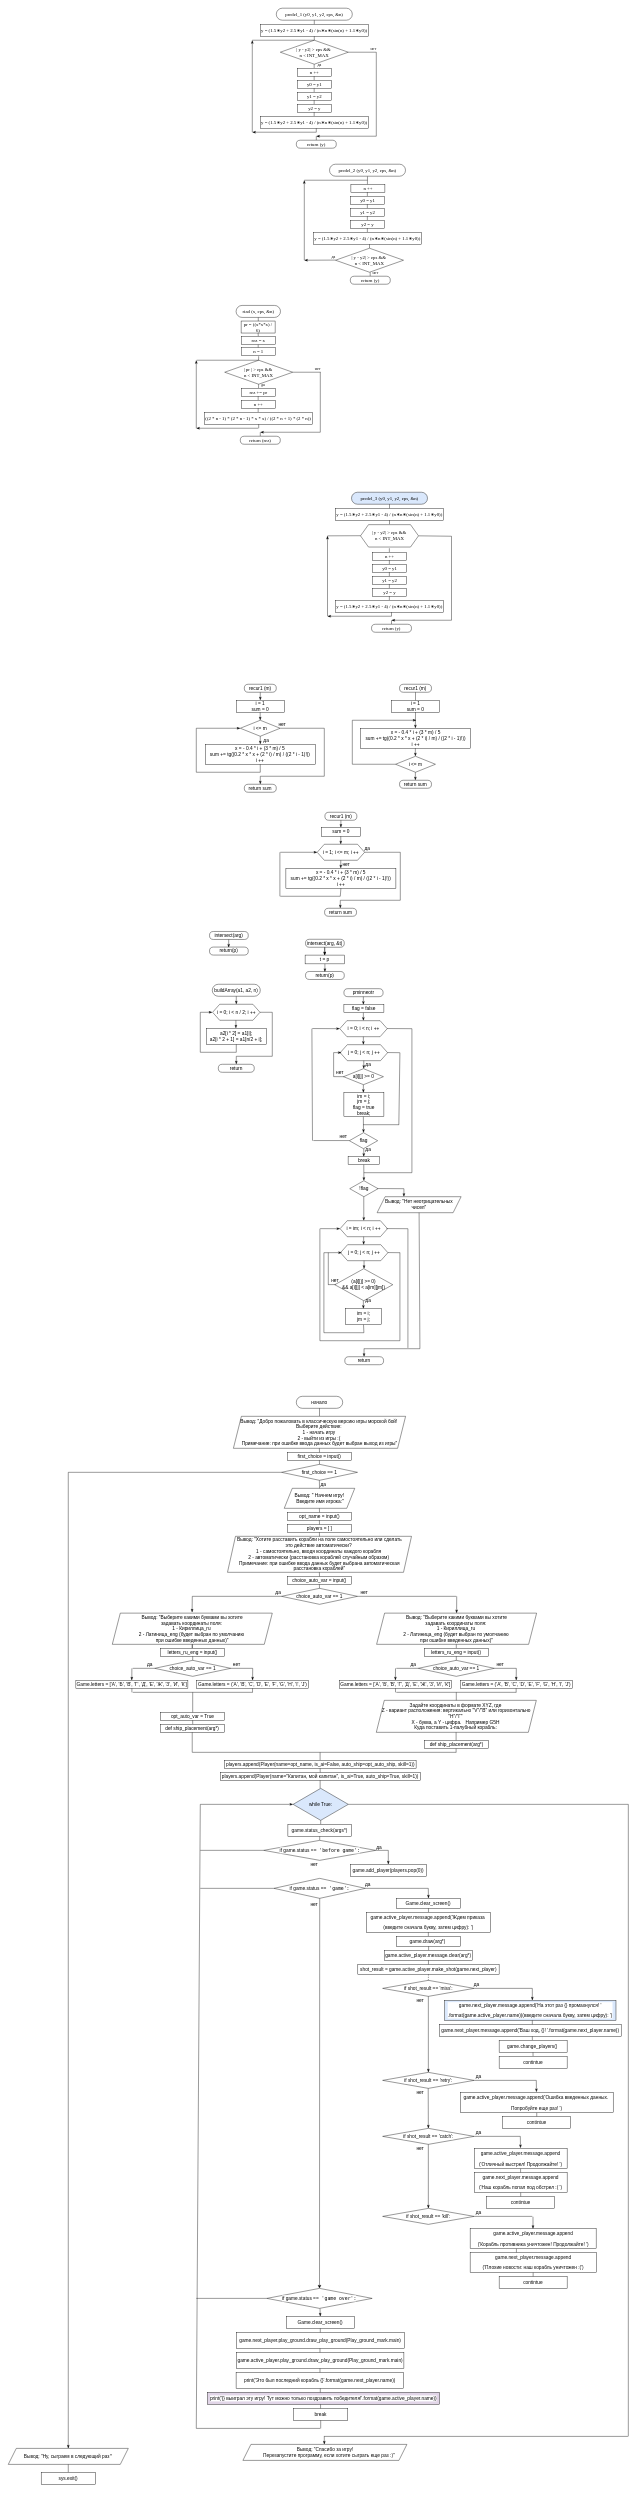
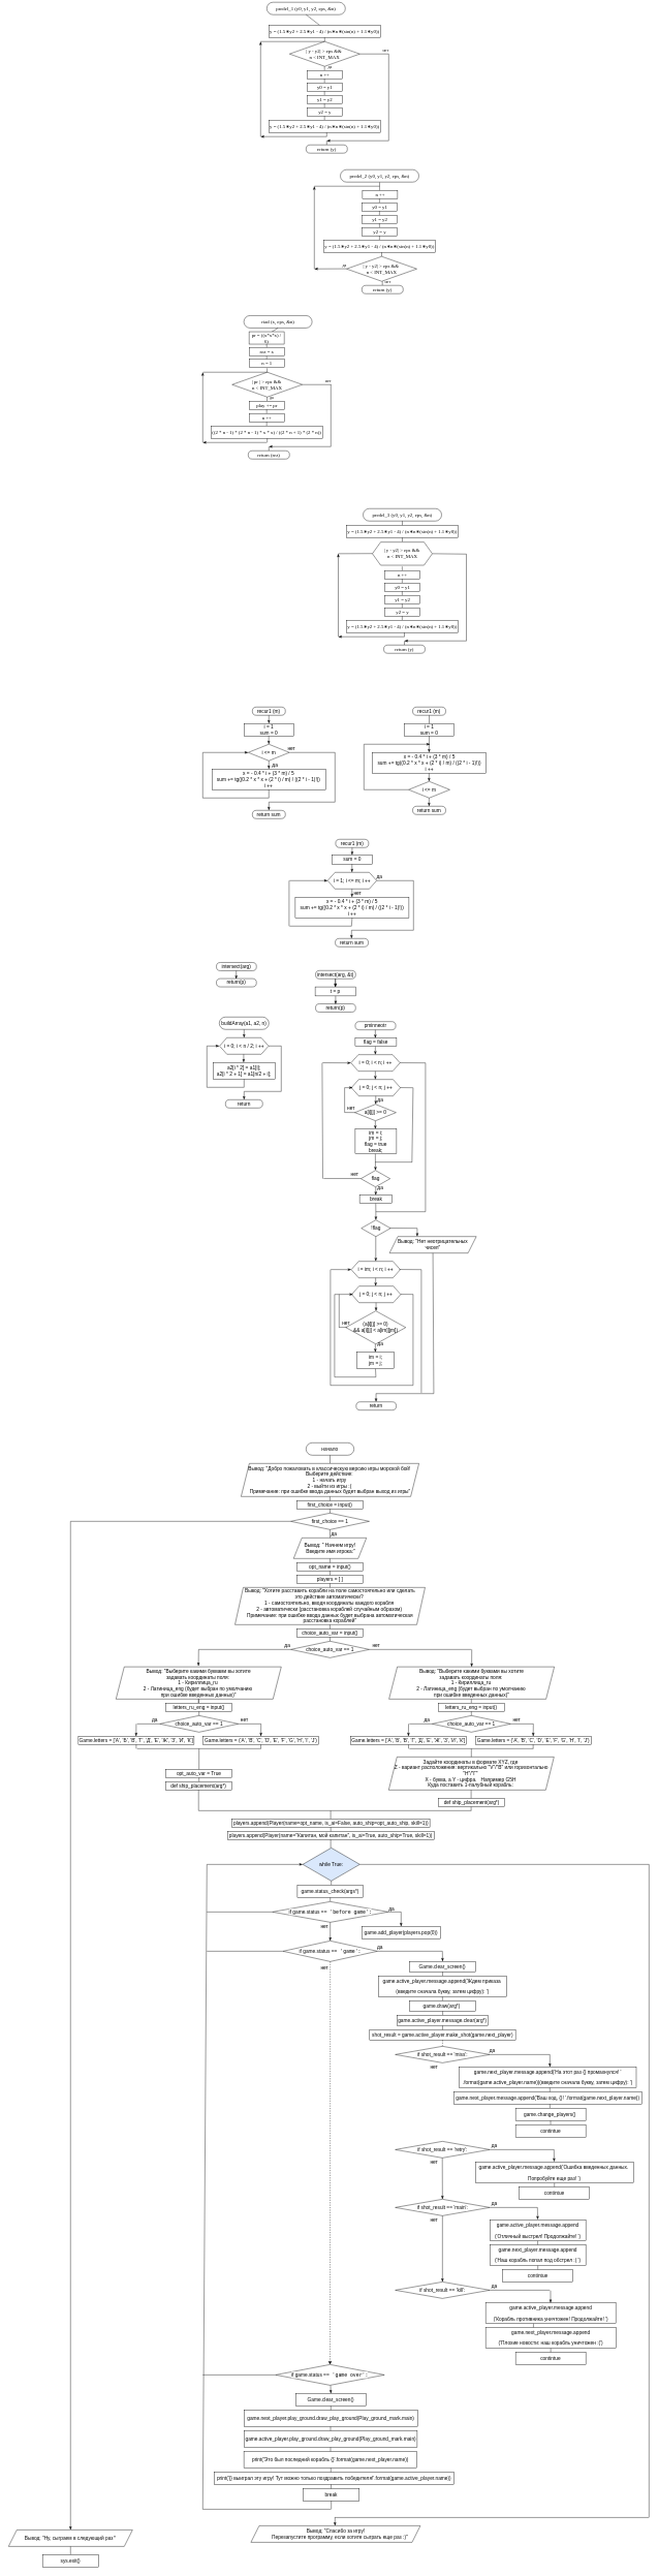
- <mxCell id="2" value="predel_1 (y0, y1, y2, eps, &amp;amp;n)" style="rounded=1;whiteSpace=wrap;html=1;arcSize=50;fontFamily=Times New Roman;" parent="1" vertex="1"><mxGeometry x="690" y="20" width="190" height="30" as="geometry" /></mxCell>
+ <mxCell id="2" value="predel_1 (y0, y1, y2, eps, &amp;amp;n)" style="rounded=1;whiteSpace=wrap;html=1;arcSize=50;fontFamily=Times New Roman;" parent="1" vertex="1"><mxGeometry x="645" y="5" width="190" height="30" as="geometry" /></mxCell>
- <mxCell id="72" value="riad (x, eps, &amp;amp;n)" style="rounded=1;whiteSpace=wrap;html=1;arcSize=50;fontFamily=Times New Roman;" parent="1" vertex="1"><mxGeometry x="589.5" y="763" width="111" height="30" as="geometry" /></mxCell>
+ <mxCell id="72" value="riad (x, eps, &amp;amp;n)" style="rounded=1;whiteSpace=wrap;html=1;arcSize=50;fontFamily=Times New Roman;" parent="1" vertex="1"><mxGeometry x="589.5" y="763" width="165" height="30" as="geometry" /></mxCell>
- <mxCell id="84" value="rez += pr" style="rounded=0;whiteSpace=wrap;html=1;fontFamily=Times New Roman;fontSize=12;" parent="1" vertex="1"><mxGeometry x="602.5" y="970" width="85" height="20" as="geometry" /></mxCell>
+ <mxCell id="84" value="play += pr" style="rounded=0;whiteSpace=wrap;html=1;fontFamily=Times New Roman;fontSize=12;" parent="1" vertex="1"><mxGeometry x="602.5" y="970" width="85" height="20" as="geometry" /></mxCell>
- <mxCell id="48" value="predel_3 (y0, y1, y2, eps, &amp;amp;n)" style="rounded=1;whiteSpace=wrap;html=1;arcSize=50;fontFamily=Times New Roman;fillColor=#dae8fc;" parent="1" vertex="1"><mxGeometry x="878" y="1230" width="190" height="30" as="geometry" /></mxCell>
+ <mxCell id="48" value="predel_3 (y0, y1, y2, eps, &amp;amp;n)" style="rounded=1;whiteSpace=wrap;html=1;arcSize=50;fontFamily=Times New Roman;" parent="1" vertex="1"><mxGeometry x="878" y="1230" width="190" height="30" as="geometry" /></mxCell>
+ <mxCell id="316" value="" style="endArrow=classicThin;html=1;rounded=0;fontFamily=Helvetica;fontColor=#080808;exitX=0.5;exitY=1;exitDx=0;exitDy=0;endFill=1;entryX=0.5;entryY=0;entryDx=0;entryDy=0;" parent="1" source="311" target="318" edge="1"><mxGeometry width="50" height="50" relative="1" as="geometry"><mxPoint x="810" y="4730" as="sourcePoint" /><mxPoint x="799" y="4700" as="targetPoint" /></mxGeometry></mxCell>
- <mxCell id="333" value="&lt;pre style=&quot;background-color: rgb(255 , 255 , 255)&quot;&gt;&lt;pre&gt;&lt;pre&gt;&lt;font face=&quot;Helvetica&quot;&gt;game.next_player.message.append('На этот раз {} промахнулся! '&lt;/font&gt;&lt;/pre&gt;&lt;pre&gt;&lt;font face=&quot;Helvetica&quot;&gt;.format(game.active_player.name))(введите сначала букву, затем цифру): ')&lt;/font&gt;&lt;br&gt;&lt;/pre&gt;&lt;/pre&gt;&lt;/pre&gt;" style="rounded=0;whiteSpace=wrap;html=1;fontFamily=Helvetica;fontColor=#080808;fillColor=#dae8fc;" parent="1" vertex="1"><mxGeometry x="1110.99" y="5000" width="428.17" height="50" as="geometry" /></mxCell>
+ <mxCell id="333" value="&lt;pre style=&quot;background-color: rgb(255 , 255 , 255)&quot;&gt;&lt;pre&gt;&lt;pre&gt;&lt;font face=&quot;Helvetica&quot;&gt;game.next_player.message.append('На этот раз {} промахнулся! '&lt;/font&gt;&lt;/pre&gt;&lt;pre&gt;&lt;font face=&quot;Helvetica&quot;&gt;.format(game.active_player.name))(введите сначала букву, затем цифру): ')&lt;/font&gt;&lt;br&gt;&lt;/pre&gt;&lt;/pre&gt;&lt;/pre&gt;" style="rounded=0;whiteSpace=wrap;html=1;fontFamily=Helvetica;fontColor=#080808;" parent="1" vertex="1"><mxGeometry x="1110.99" y="5000" width="428.17" height="50" as="geometry" /></mxCell>
- <mxCell id="343" value="" style="endArrow=classicThin;html=1;rounded=0;fontFamily=Helvetica;fontColor=#080808;exitX=0.5;exitY=1;exitDx=0;exitDy=0;endFill=1;entryX=0.5;entryY=0;entryDx=0;entryDy=0;" parent="1" source="331" target="344" edge="1"><mxGeometry width="50" height="50" relative="1" as="geometry"><mxPoint x="1060" y="5140" as="sourcePoint" /><mxPoint x="1070" y="5160" as="targetPoint" /></mxGeometry></mxCell>
- <mxCell id="374" value="" style="endArrow=classic;html=1;rounded=0;fontFamily=Helvetica;fontColor=#080808;exitX=0.5;exitY=1;exitDx=0;exitDy=0;entryX=0.5;entryY=0;entryDx=0;entryDy=0;" parent="1" source="318" target="375" edge="1"><mxGeometry width="50" height="50" relative="1" as="geometry"><mxPoint x="920" y="5100" as="sourcePoint" /><mxPoint x="800" y="5770.941" as="targetPoint" /></mxGeometry></mxCell>
+ <mxCell id="374" value="" style="endArrow=classic;html=1;rounded=0;fontFamily=Helvetica;fontColor=#080808;exitX=0.5;exitY=1;exitDx=0;exitDy=0;entryX=0.5;entryY=0;entryDx=0;entryDy=0;dashed=1;" parent="1" source="318" target="375" edge="1"><mxGeometry width="50" height="50" relative="1" as="geometry"><mxPoint x="920" y="5100" as="sourcePoint" /><mxPoint x="800" y="5770.941" as="targetPoint" /></mxGeometry></mxCell>
- <mxCell id="354" value="&lt;pre style=&quot;background-color: rgb(255 , 255 , 255)&quot;&gt;&lt;pre&gt;&lt;font face=&quot;Helvetica&quot;&gt;if shot_result == 'catch':&lt;/font&gt;&lt;/pre&gt;&lt;/pre&gt;" style="rhombus;whiteSpace=wrap;html=1;fontFamily=Helvetica;fontColor=#080808;" parent="1" vertex="1"><mxGeometry x="955.83" y="5320" width="228.51" height="40" as="geometry" /></mxCell>
+ <mxCell id="354" value="&lt;pre style=&quot;background-color: rgb(255 , 255 , 255)&quot;&gt;&lt;pre&gt;&lt;font face=&quot;Helvetica&quot;&gt;if shot_result == 'main':&lt;/font&gt;&lt;/pre&gt;&lt;/pre&gt;" style="rhombus;whiteSpace=wrap;html=1;fontFamily=Helvetica;fontColor=#080808;" parent="1" vertex="1"><mxGeometry x="955.83" y="5320" width="228.51" height="40" as="geometry" /></mxCell>
- <mxCell id="384" value="&lt;pre style=&quot;background-color: rgb(255 , 255 , 255)&quot;&gt;&lt;pre&gt;&lt;pre&gt;&lt;pre&gt;&lt;pre&gt;&lt;pre&gt;&lt;font face=&quot;Helvetica&quot;&gt;print('{} выиграл эту игру! Тут можно только поздравить победителя!'.format(game.active_player.name))&lt;/font&gt;&lt;/pre&gt;&lt;/pre&gt;&lt;/pre&gt;&lt;/pre&gt;&lt;/pre&gt;&lt;/pre&gt;" style="rounded=0;whiteSpace=wrap;html=1;fontFamily=Helvetica;fontColor=#080808;fillColor=#e1d5e7;" parent="1" vertex="1"><mxGeometry x="518" y="5980" width="580" height="30" as="geometry" /></mxCell>
+ <mxCell id="384" value="&lt;pre style=&quot;background-color: rgb(255 , 255 , 255)&quot;&gt;&lt;pre&gt;&lt;pre&gt;&lt;pre&gt;&lt;pre&gt;&lt;pre&gt;&lt;font face=&quot;Helvetica&quot;&gt;print('{} выиграл эту игру! Тут можно только поздравить победителя!'.format(game.active_player.name))&lt;/font&gt;&lt;/pre&gt;&lt;/pre&gt;&lt;/pre&gt;&lt;/pre&gt;&lt;/pre&gt;&lt;/pre&gt;" style="rounded=0;whiteSpace=wrap;html=1;fontFamily=Helvetica;fontColor=#080808;" parent="1" vertex="1"><mxGeometry x="518" y="5980" width="580" height="30" as="geometry" /></mxCell>
